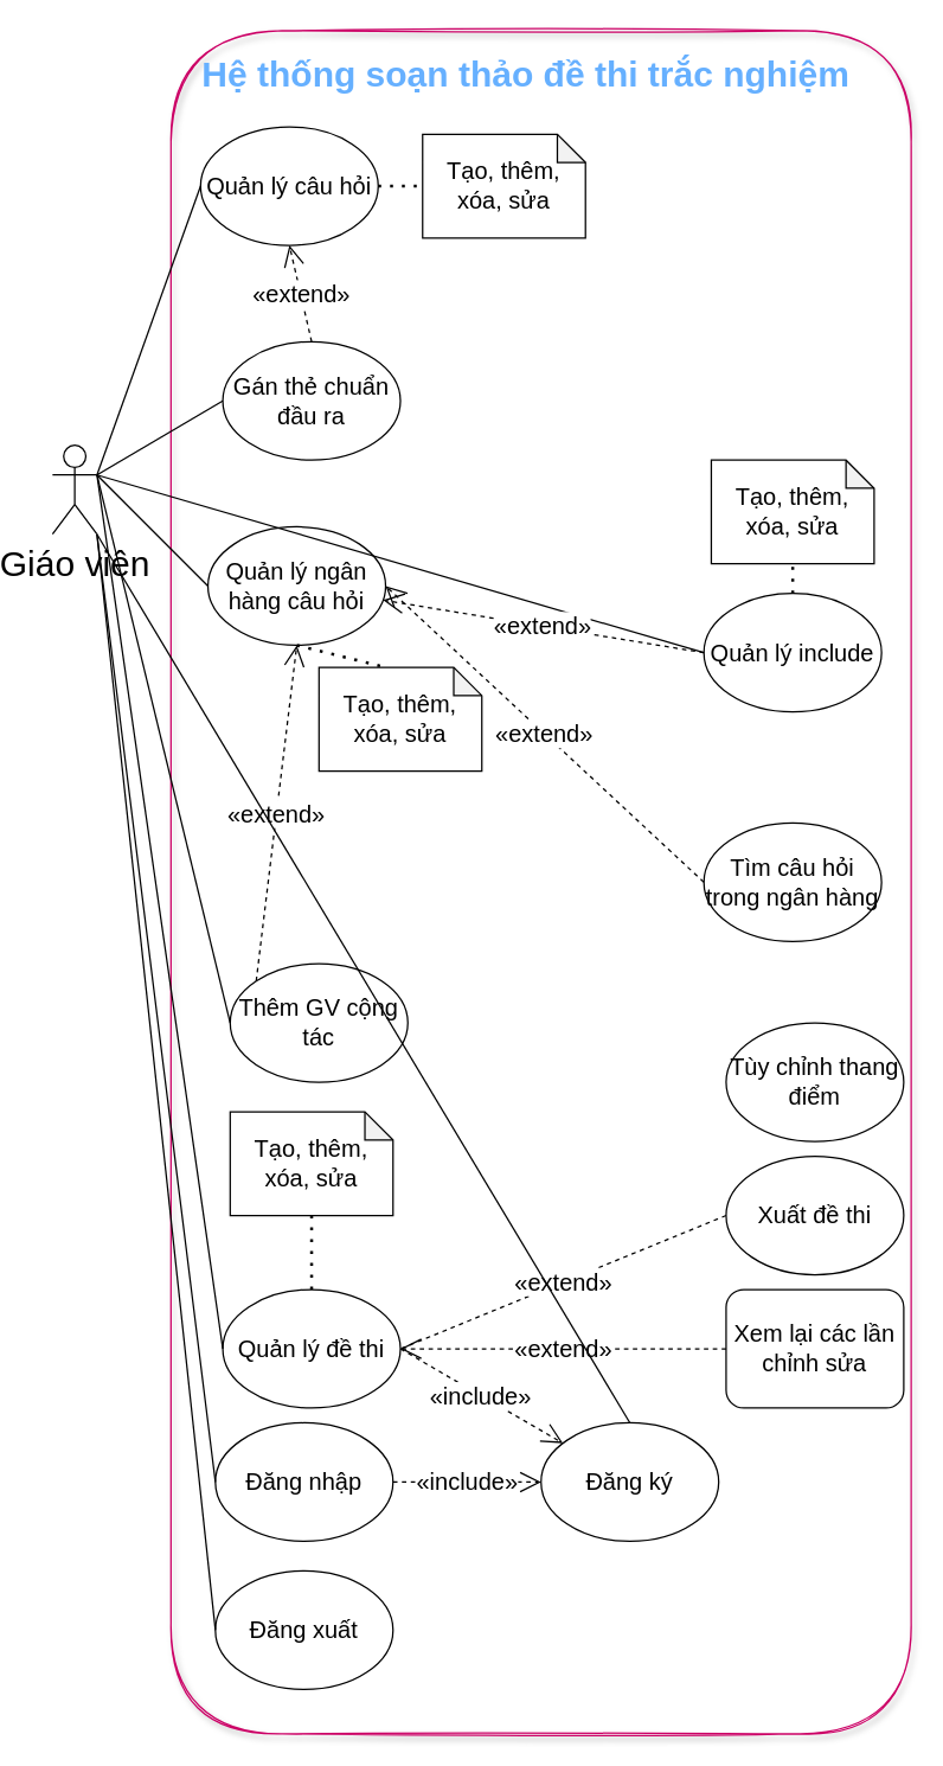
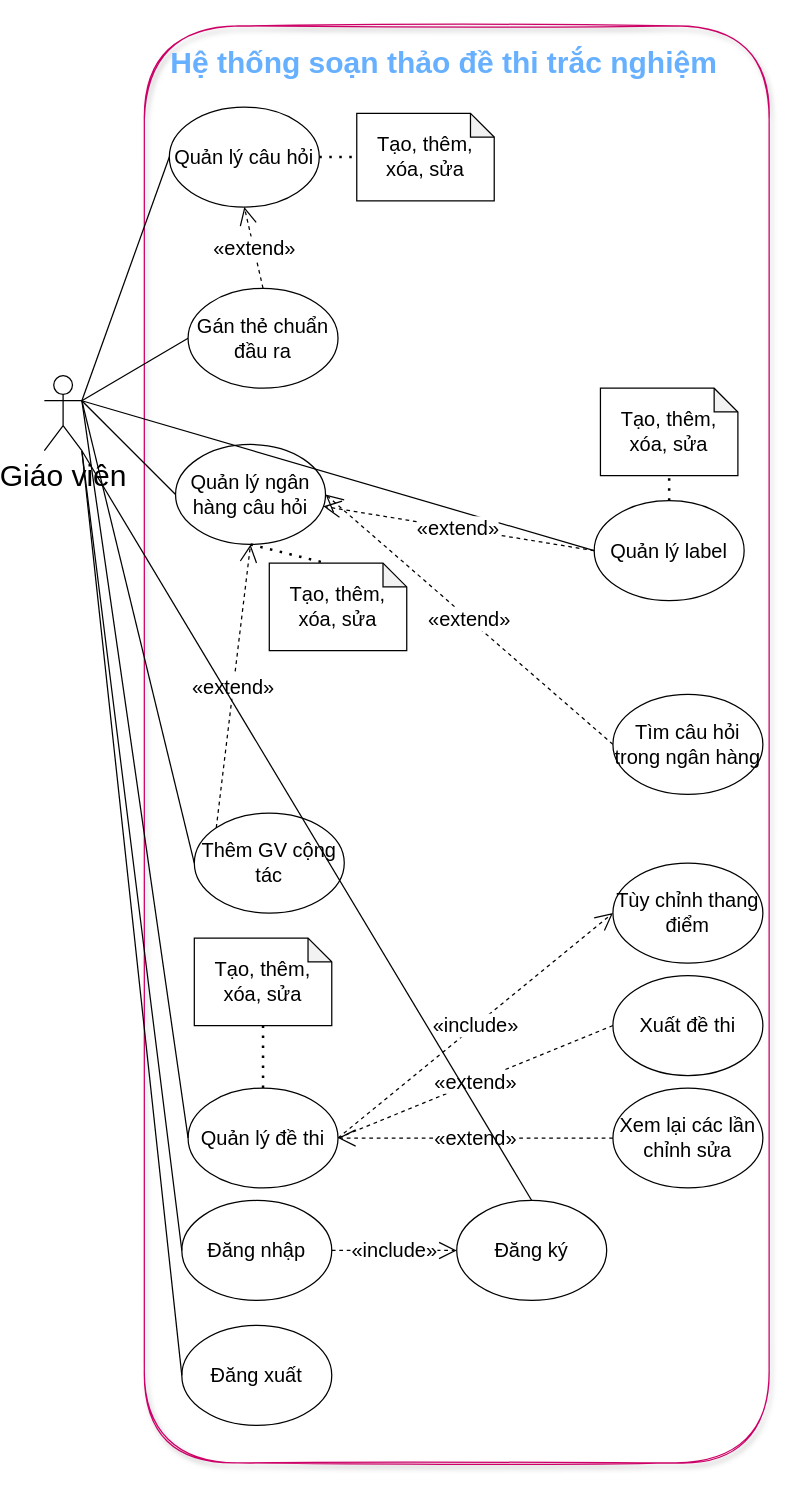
- <mxCell id="26" value="Quản lý include" style="ellipse;whiteSpace=wrap;html=1;fontSize=16;" parent="1" vertex="1"><mxGeometry x="460" y="400" width="120" height="80" as="geometry" /></mxCell>
+ <mxCell id="26" value="Quản lý label" style="ellipse;whiteSpace=wrap;html=1;fontSize=16;" parent="1" vertex="1"><mxGeometry x="460" y="400" width="120" height="80" as="geometry" /></mxCell>
- <mxCell id="33" value="Tìm câu hỏi trong ngân hàng" style="ellipse;whiteSpace=wrap;html=1;fontSize=16;" parent="1" vertex="1"><mxGeometry x="460" y="555" width="120" height="80" as="geometry" /></mxCell>
+ <mxCell id="33" value="Tìm câu hỏi trong ngân hàng" style="ellipse;whiteSpace=wrap;html=1;fontSize=16;" parent="1" vertex="1"><mxGeometry x="475" y="555" width="120" height="80" as="geometry" /></mxCell>
- <mxCell id="24" value="Xem lại các lần chỉnh sửa" style="whiteSpace=wrap;html=1;fontSize=16;rounded=1;" parent="1" vertex="1"><mxGeometry x="475" y="870" width="120" height="80" as="geometry" /></mxCell>
+ <mxCell id="24" value="Xem lại các lần chỉnh sửa" style="ellipse;whiteSpace=wrap;html=1;fontSize=16;" parent="1" vertex="1"><mxGeometry x="475" y="870" width="120" height="80" as="geometry" /></mxCell>
- <mxCell id="19" value="&lt;div style=&quot;text-align: left;&quot;&gt;«include»&lt;/div&gt;" style="endArrow=open;endSize=12;dashed=1;html=1;fontSize=16;exitX=1;exitY=0.5;exitDx=0;exitDy=0;" parent="1" source="16" target="36" edge="1"><mxGeometry width="160" relative="1" as="geometry"><mxPoint x="270" y="510" as="sourcePoint" /><mxPoint x="435" y="580" as="targetPoint" /></mxGeometry></mxCell>
+ <mxCell id="19" value="&lt;div style=&quot;text-align: left;&quot;&gt;«include»&lt;/div&gt;" style="endArrow=open;endSize=12;dashed=1;html=1;fontSize=16;exitX=1;exitY=0.5;exitDx=0;exitDy=0;entryX=0;entryY=0.5;entryDx=0;entryDy=0;" parent="1" source="16" target="20" edge="1"><mxGeometry width="160" relative="1" as="geometry"><mxPoint x="270" y="510" as="sourcePoint" /><mxPoint x="435" y="580" as="targetPoint" /></mxGeometry></mxCell>
